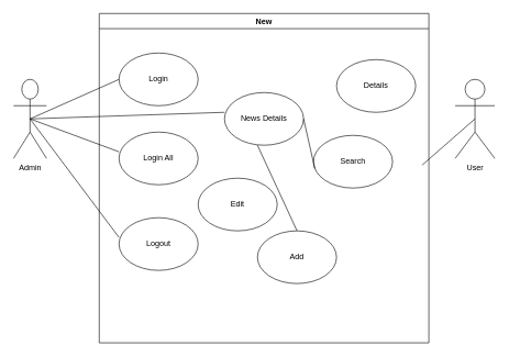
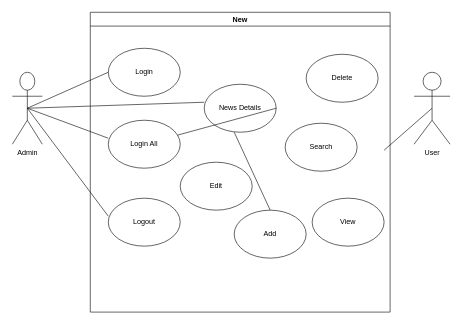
- <mxCell id="8" value="Details" style="ellipse;whiteSpace=wrap;html=1;" vertex="1" parent="2"><mxGeometry x="360" y="70" width="120" height="80" as="geometry" /></mxCell>
+ <mxCell id="8" value="Delete" style="ellipse;whiteSpace=wrap;html=1;" vertex="1" parent="2"><mxGeometry x="360" y="70" width="120" height="80" as="geometry" /></mxCell>
- <mxCell id="12" value="" style="endArrow=none;html=1;rounded=0;exitX=1;exitY=0.5;exitDx=0;exitDy=0;entryX=0.017;entryY=0.63;entryDx=0;entryDy=0;entryPerimeter=0;" edge="1" parent="2" source="10" target="7"><mxGeometry width="50" height="50" relative="1" as="geometry"><mxPoint x="310" y="400" as="sourcePoint" /><mxPoint x="360" y="350" as="targetPoint" /></mxGeometry></mxCell>
+ <mxCell id="12" value="" style="endArrow=none;html=1;rounded=0;exitX=1;exitY=0.5;exitDx=0;exitDy=0;" edge="1" parent="2" source="10" target="4"><mxGeometry width="50" height="50" relative="1" as="geometry"><mxPoint x="310" y="400" as="sourcePoint" /><mxPoint x="360" y="350" as="targetPoint" /></mxGeometry></mxCell>
+ <mxCell id="6" value="View" style="ellipse;whiteSpace=wrap;html=1;" vertex="1" parent="2"><mxGeometry x="370" y="310" width="120" height="80" as="geometry" /></mxCell>
